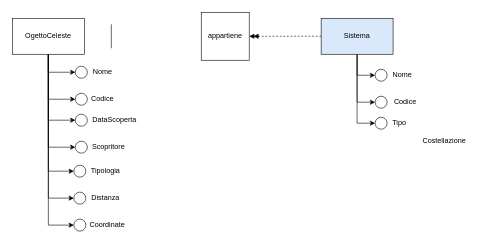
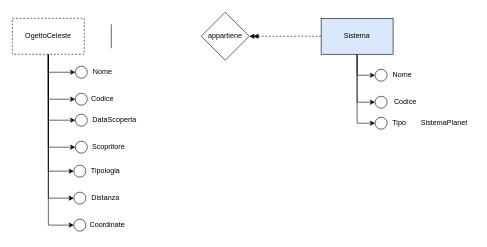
- <mxCell id="9" value="OgettoCeleste" style="rounded=0;whiteSpace=wrap;html=1;" vertex="1" parent="1"><mxGeometry x="20" y="30" width="120" height="60" as="geometry" /></mxCell>
+ <mxCell id="9" value="OgettoCeleste" style="rounded=0;whiteSpace=wrap;html=1;dashed=1;" vertex="1" parent="1"><mxGeometry x="20" y="30" width="120" height="60" as="geometry" /></mxCell>
- <mxCell id="15" value="appartiene" style="whiteSpace=wrap;html=1;rounded=0;" vertex="1" parent="1"><mxGeometry x="335" y="20" width="80" height="80" as="geometry" /></mxCell>
+ <mxCell id="15" value="appartiene" style="rhombus;whiteSpace=wrap;html=1;" vertex="1" parent="1"><mxGeometry x="335" y="20" width="80" height="80" as="geometry" /></mxCell>
+ <mxCell id="36" value="SistemaPlanet" style="text;html=1;align=center;verticalAlign=middle;resizable=0;points=[];autosize=1;strokeColor=none;fillColor=none;" vertex="1" parent="1"><mxGeometry x="690" y="190" width="100" height="30" as="geometry" /></mxCell>
- <mxCell id="37" value="Costellazione" style="text;html=1;align=center;verticalAlign=middle;resizable=0;points=[];autosize=1;strokeColor=none;fillColor=none;" vertex="1" parent="1"><mxGeometry x="690" y="220" width="100" height="30" as="geometry" /></mxCell>
